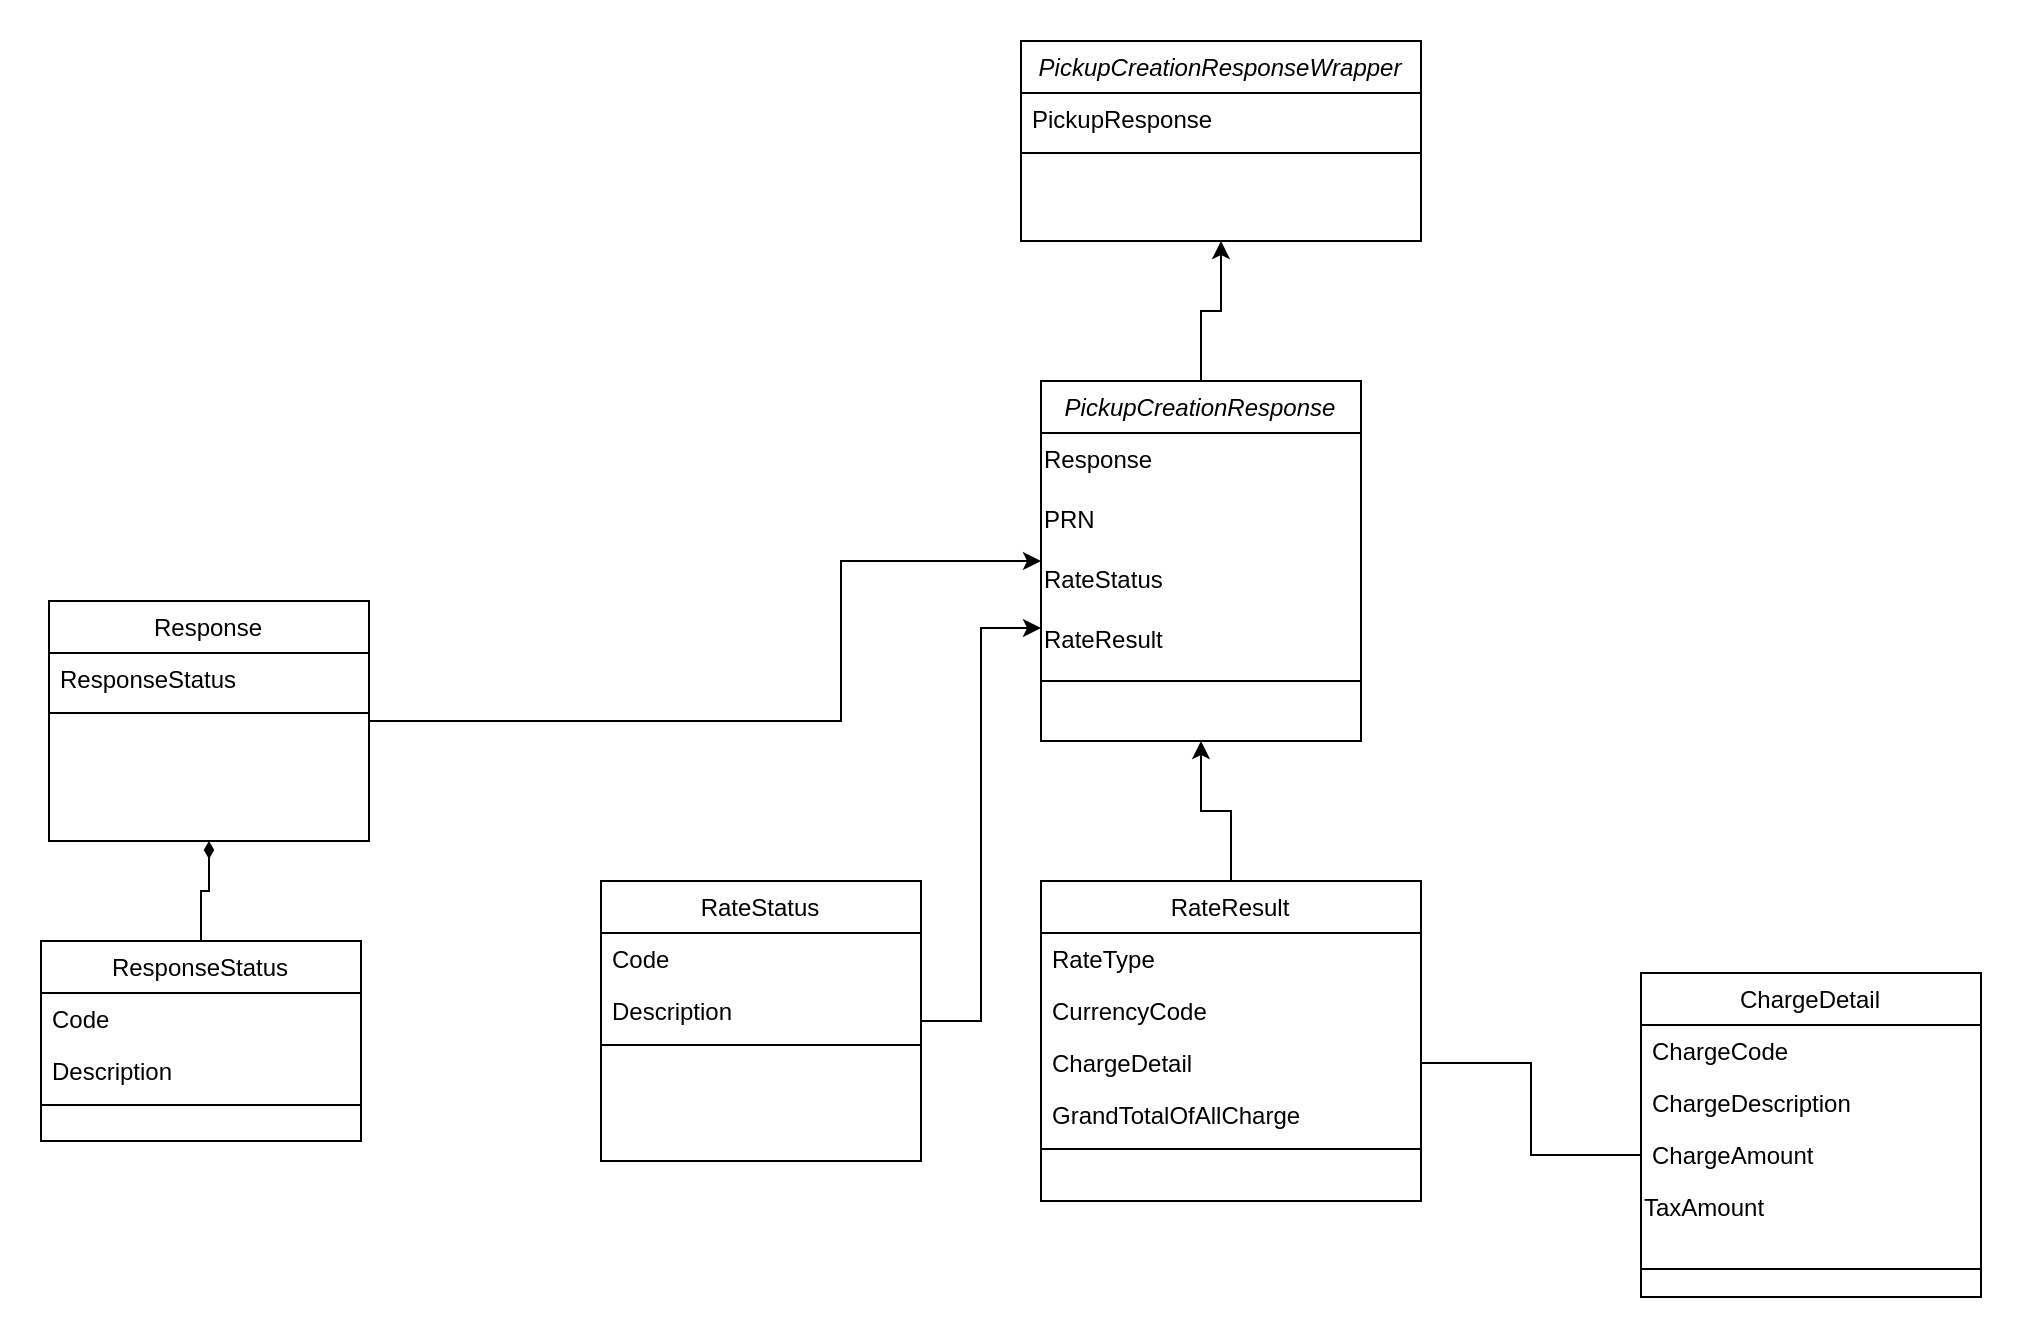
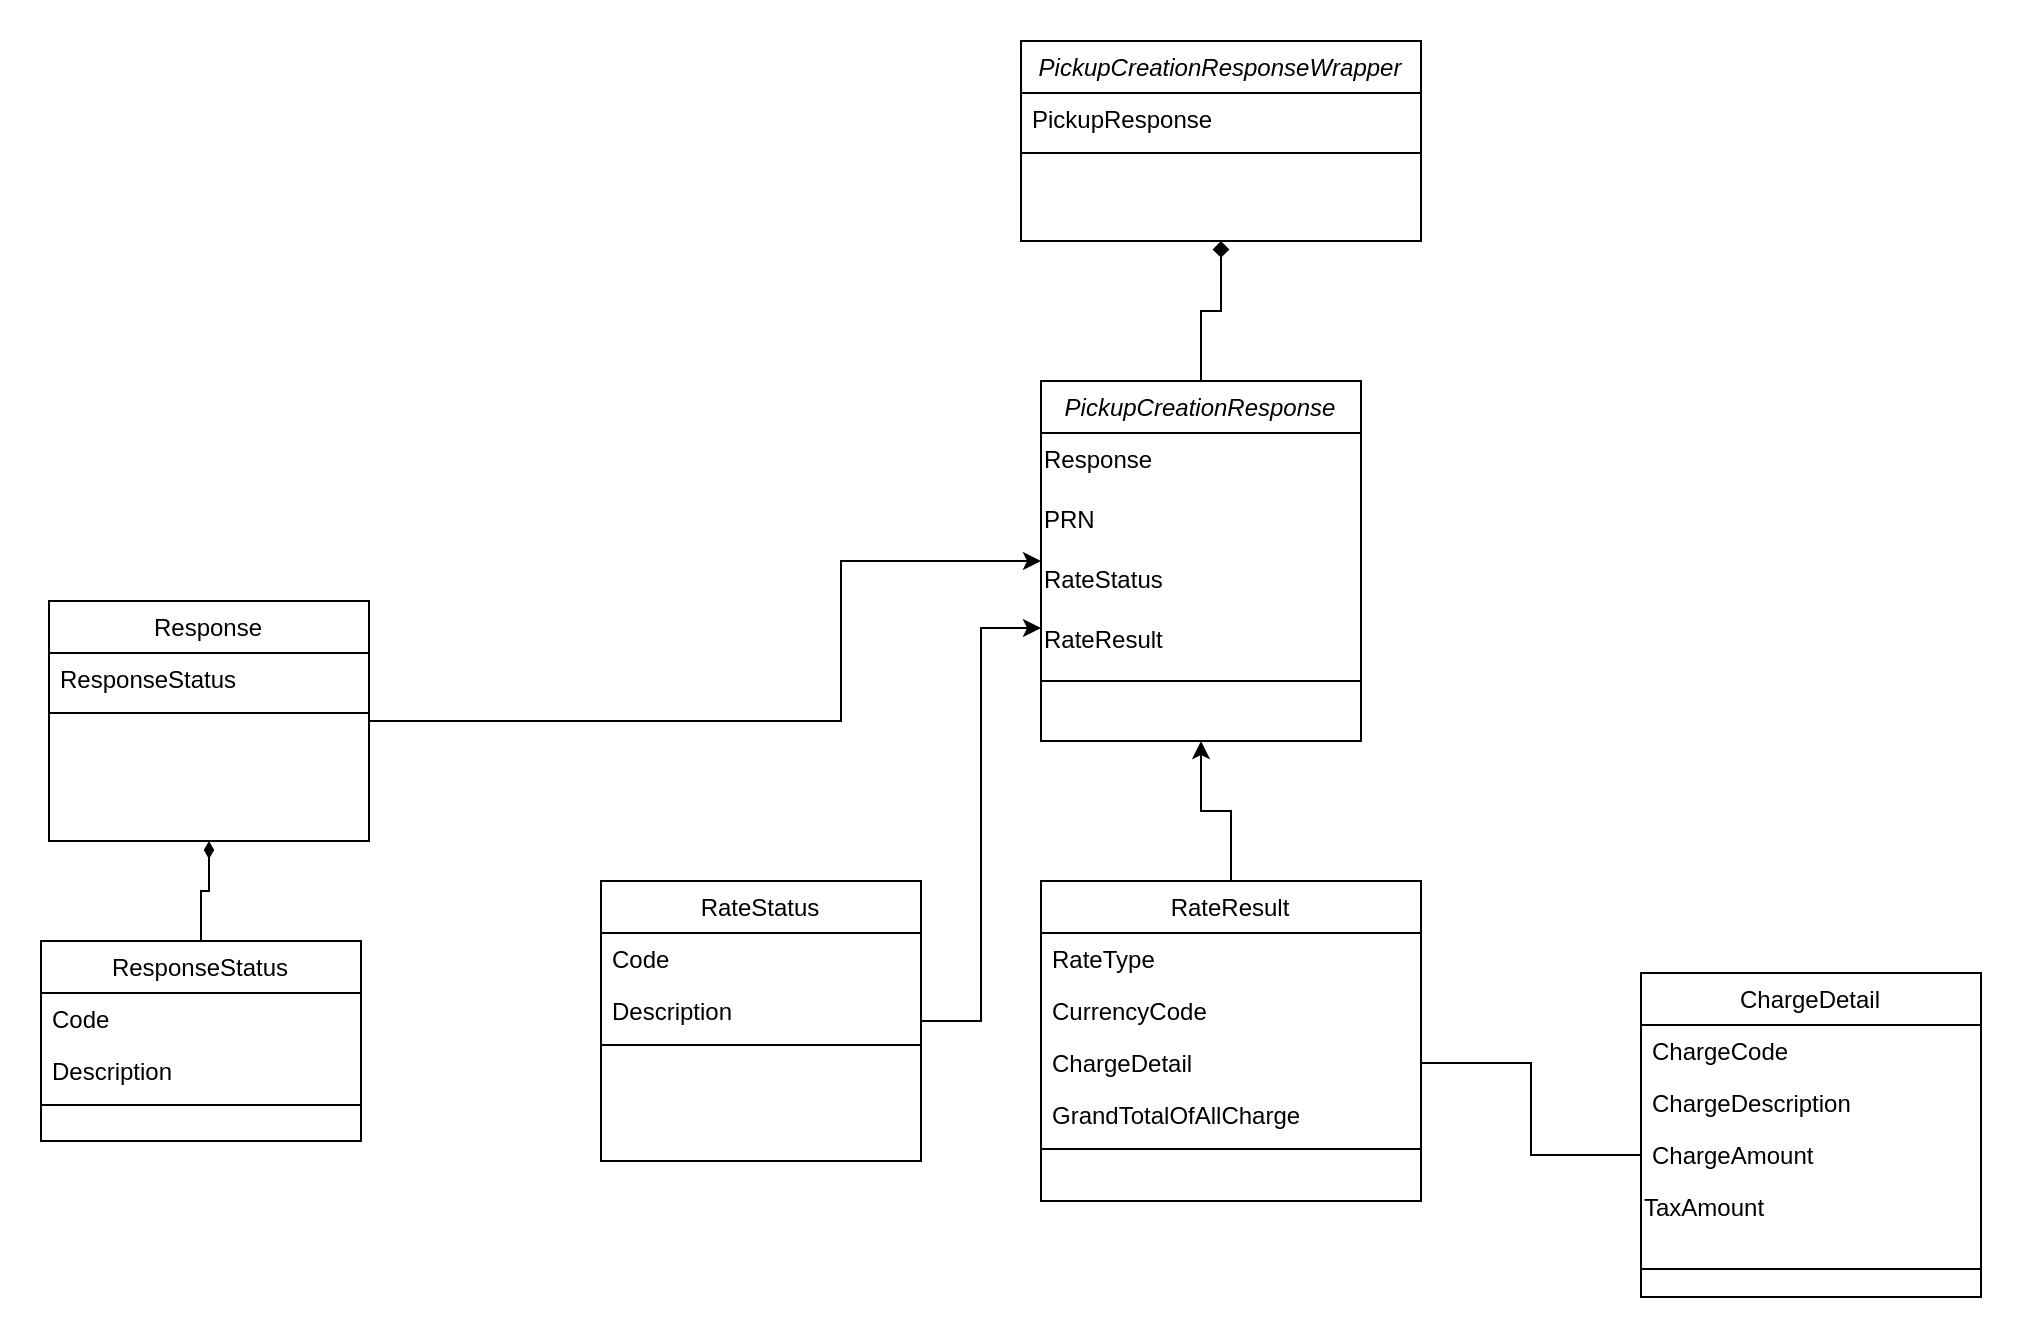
- <mxCell id="2" style="edgeStyle=orthogonalEdgeStyle;rounded=0;orthogonalLoop=1;jettySize=auto;html=1;entryX=0.5;entryY=1;entryDx=0;entryDy=0;" edge="1" parent="1" source="3" target="36"><mxGeometry relative="1" as="geometry" /></mxCell>
+ <mxCell id="2" style="edgeStyle=orthogonalEdgeStyle;rounded=0;orthogonalLoop=1;jettySize=auto;html=1;entryX=0.5;entryY=1;entryDx=0;entryDy=0;endArrow=diamond;" edge="1" parent="1" source="3" target="36"><mxGeometry relative="1" as="geometry" /></mxCell>
